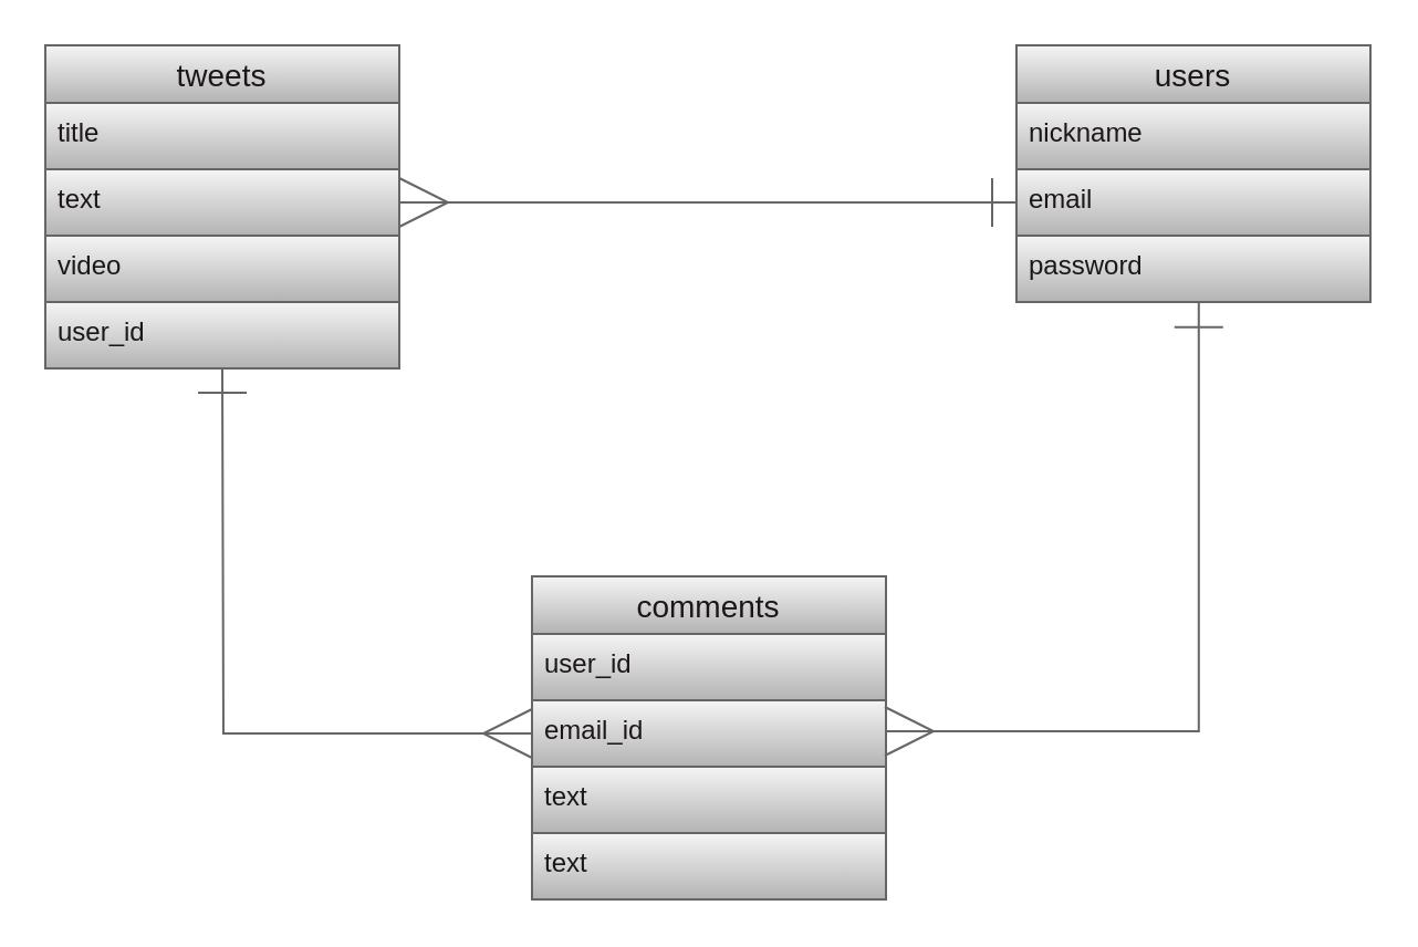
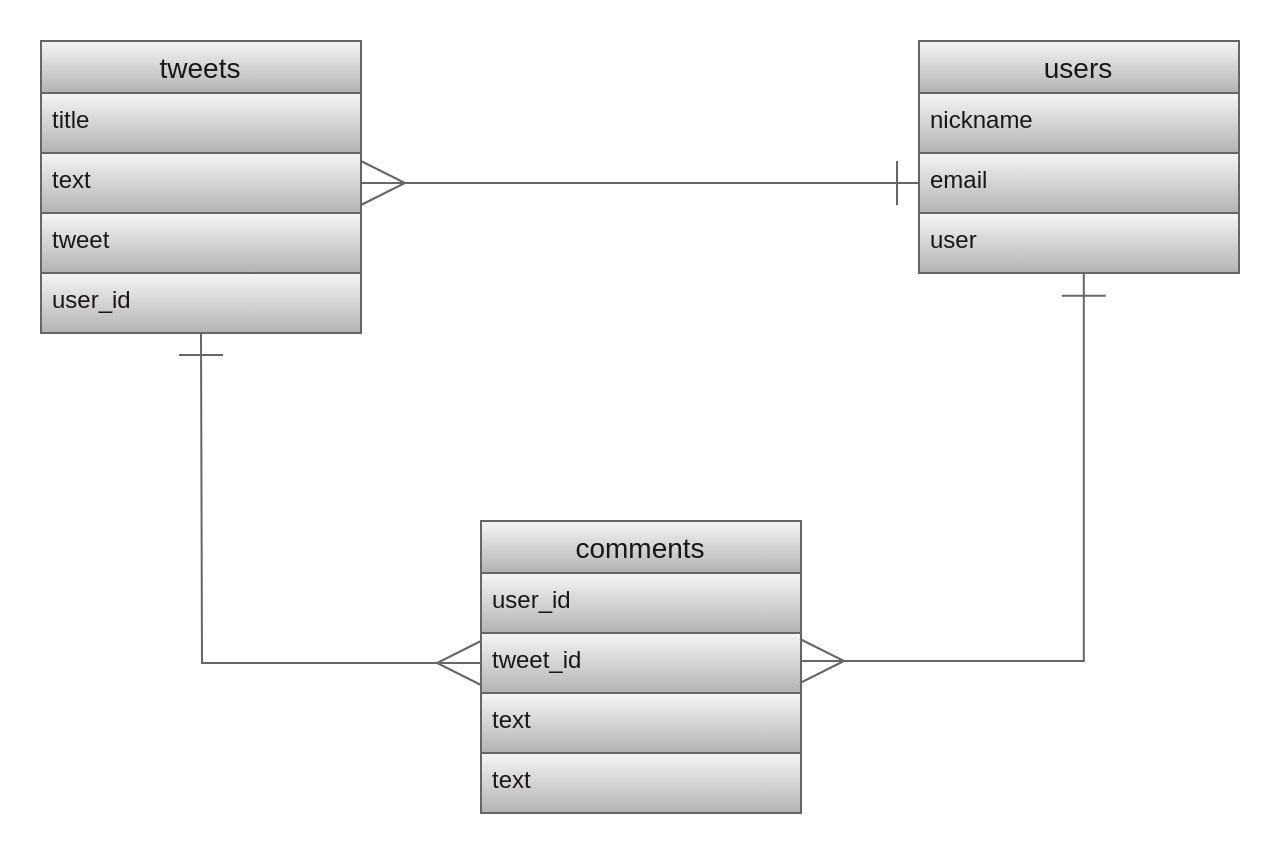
- <mxCell id="9" value="video" style="text;strokeColor=#666666;fillColor=#f5f5f5;spacingLeft=4;spacingRight=4;overflow=hidden;rotatable=0;points=[[0,0.5],[1,0.5]];portConstraint=eastwest;fontSize=12;rounded=0;gradientColor=#b3b3b3;fontColor=#1c1717;" parent="6" vertex="1"><mxGeometry y="86" width="160" height="30" as="geometry" /></mxCell>
+ <mxCell id="9" value="tweet" style="text;strokeColor=#666666;fillColor=#f5f5f5;spacingLeft=4;spacingRight=4;overflow=hidden;rotatable=0;points=[[0,0.5],[1,0.5]];portConstraint=eastwest;fontSize=12;rounded=0;gradientColor=#b3b3b3;fontColor=#1c1717;" parent="6" vertex="1"><mxGeometry y="86" width="160" height="30" as="geometry" /></mxCell>
- <mxCell id="5" value="password" style="text;strokeColor=#666666;fillColor=#f5f5f5;spacingLeft=4;spacingRight=4;overflow=hidden;rotatable=0;points=[[0,0.5],[1,0.5]];portConstraint=eastwest;fontSize=12;rounded=0;gradientColor=#b3b3b3;fontColor=#1c1717;" parent="2" vertex="1"><mxGeometry y="86" width="160" height="30" as="geometry" /></mxCell>
+ <mxCell id="5" value="user" style="text;strokeColor=#666666;fillColor=#f5f5f5;spacingLeft=4;spacingRight=4;overflow=hidden;rotatable=0;points=[[0,0.5],[1,0.5]];portConstraint=eastwest;fontSize=12;rounded=0;gradientColor=#b3b3b3;fontColor=#1c1717;" parent="2" vertex="1"><mxGeometry y="86" width="160" height="30" as="geometry" /></mxCell>
- <mxCell id="13" value="email_id" style="text;strokeColor=#666666;fillColor=#f5f5f5;spacingLeft=4;spacingRight=4;overflow=hidden;rotatable=0;points=[[0,0.5],[1,0.5]];portConstraint=eastwest;fontSize=12;rounded=0;gradientColor=#b3b3b3;fontColor=#1c1717;" parent="11" vertex="1"><mxGeometry y="56" width="160" height="30" as="geometry" /></mxCell>
+ <mxCell id="13" value="tweet_id" style="text;strokeColor=#666666;fillColor=#f5f5f5;spacingLeft=4;spacingRight=4;overflow=hidden;rotatable=0;points=[[0,0.5],[1,0.5]];portConstraint=eastwest;fontSize=12;rounded=0;gradientColor=#b3b3b3;fontColor=#1c1717;" parent="11" vertex="1"><mxGeometry y="56" width="160" height="30" as="geometry" /></mxCell>
